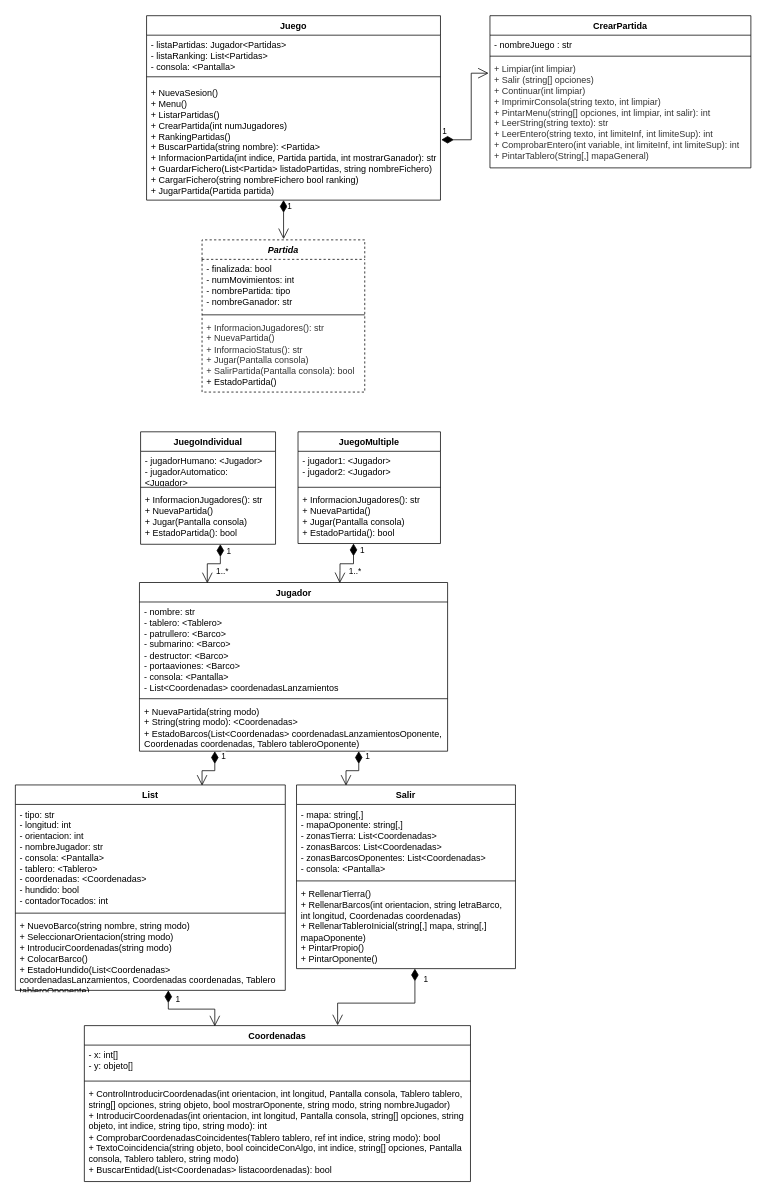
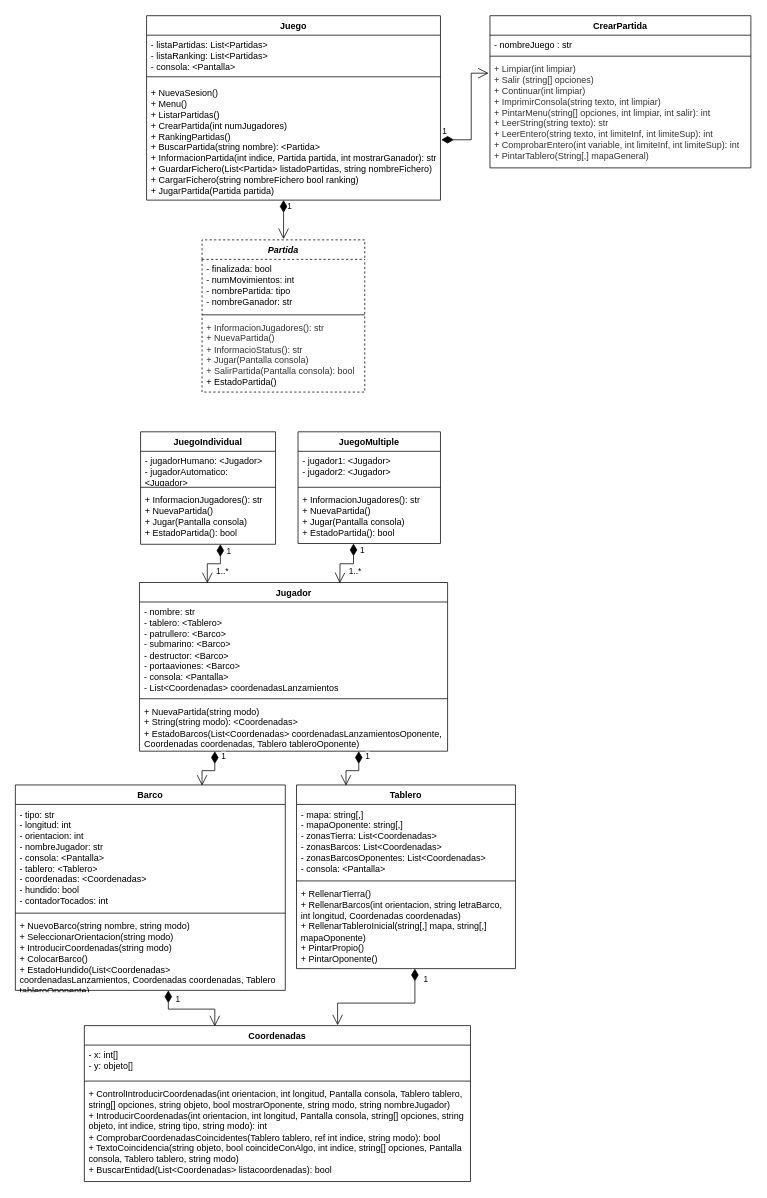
- <mxCell id="3" value="&lt;div&gt;- listaPartidas: Jugador&amp;lt;Partidas&amp;gt;&lt;/div&gt;&lt;div&gt;- listaRanking: List&amp;lt;Partidas&amp;gt;&lt;/div&gt;&lt;div&gt;- consola: &amp;lt;Pantalla&amp;gt;&lt;br&gt;&lt;/div&gt;" style="text;strokeColor=none;fillColor=none;align=left;verticalAlign=top;spacingLeft=4;spacingRight=4;overflow=hidden;rotatable=0;points=[[0,0.5],[1,0.5]];portConstraint=eastwest;whiteSpace=wrap;html=1;" parent="2" vertex="1"><mxGeometry y="26" width="392" height="47" as="geometry" /></mxCell>
+ <mxCell id="3" value="&lt;div&gt;- listaPartidas: List&amp;lt;Partidas&amp;gt;&lt;/div&gt;&lt;div&gt;- listaRanking: List&amp;lt;Partidas&amp;gt;&lt;/div&gt;&lt;div&gt;- consola: &amp;lt;Pantalla&amp;gt;&lt;br&gt;&lt;/div&gt;" style="text;strokeColor=none;fillColor=none;align=left;verticalAlign=top;spacingLeft=4;spacingRight=4;overflow=hidden;rotatable=0;points=[[0,0.5],[1,0.5]];portConstraint=eastwest;whiteSpace=wrap;html=1;" parent="2" vertex="1"><mxGeometry y="26" width="392" height="47" as="geometry" /></mxCell>
- <mxCell id="31" value="List" style="swimlane;fontStyle=1;align=center;verticalAlign=top;childLayout=stackLayout;horizontal=1;startSize=26;horizontalStack=0;resizeParent=1;resizeParentMax=0;resizeLast=0;collapsible=1;marginBottom=0;whiteSpace=wrap;html=1;" parent="1" vertex="1"><mxGeometry x="20" y="1046" width="360" height="274" as="geometry"><mxRectangle x="570" y="270" width="80" height="30" as="alternateBounds" /></mxGeometry></mxCell>
+ <mxCell id="31" value="Barco" style="swimlane;fontStyle=1;align=center;verticalAlign=top;childLayout=stackLayout;horizontal=1;startSize=26;horizontalStack=0;resizeParent=1;resizeParentMax=0;resizeLast=0;collapsible=1;marginBottom=0;whiteSpace=wrap;html=1;" parent="1" vertex="1"><mxGeometry x="20" y="1046" width="360" height="274" as="geometry"><mxRectangle x="570" y="270" width="80" height="30" as="alternateBounds" /></mxGeometry></mxCell>
- <mxCell id="15" value="Salir" style="swimlane;fontStyle=1;align=center;verticalAlign=top;childLayout=stackLayout;horizontal=1;startSize=26;horizontalStack=0;resizeParent=1;resizeParentMax=0;resizeLast=0;collapsible=1;marginBottom=0;whiteSpace=wrap;html=1;" parent="1" vertex="1"><mxGeometry x="395" y="1046" width="292" height="245" as="geometry"><mxRectangle x="570" y="270" width="80" height="30" as="alternateBounds" /></mxGeometry></mxCell>
+ <mxCell id="15" value="Tablero" style="swimlane;fontStyle=1;align=center;verticalAlign=top;childLayout=stackLayout;horizontal=1;startSize=26;horizontalStack=0;resizeParent=1;resizeParentMax=0;resizeLast=0;collapsible=1;marginBottom=0;whiteSpace=wrap;html=1;" parent="1" vertex="1"><mxGeometry x="395" y="1046" width="292" height="245" as="geometry"><mxRectangle x="570" y="270" width="80" height="30" as="alternateBounds" /></mxGeometry></mxCell>
